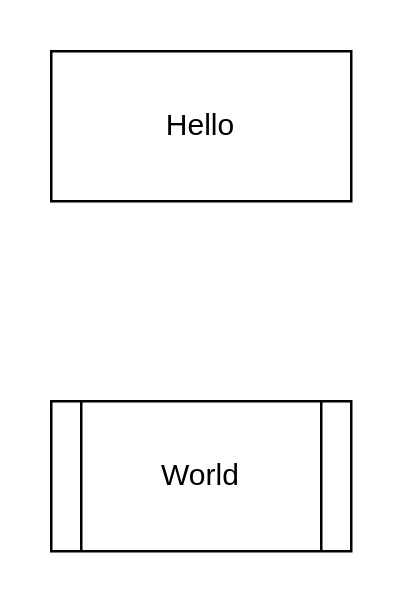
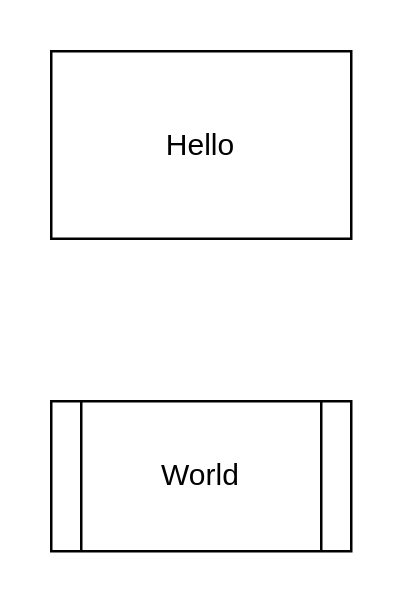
- <mxCell id="2" value="Hello" style="rounded=0;whiteSpace=wrap;html=1;" vertex="1" parent="1"><mxGeometry x="20" y="20" width="120" height="60" as="geometry" /></mxCell>
+ <mxCell id="2" value="Hello" style="rounded=0;whiteSpace=wrap;html=1;" vertex="1" parent="1"><mxGeometry x="20" y="20" width="120" height="75" as="geometry" /></mxCell>
